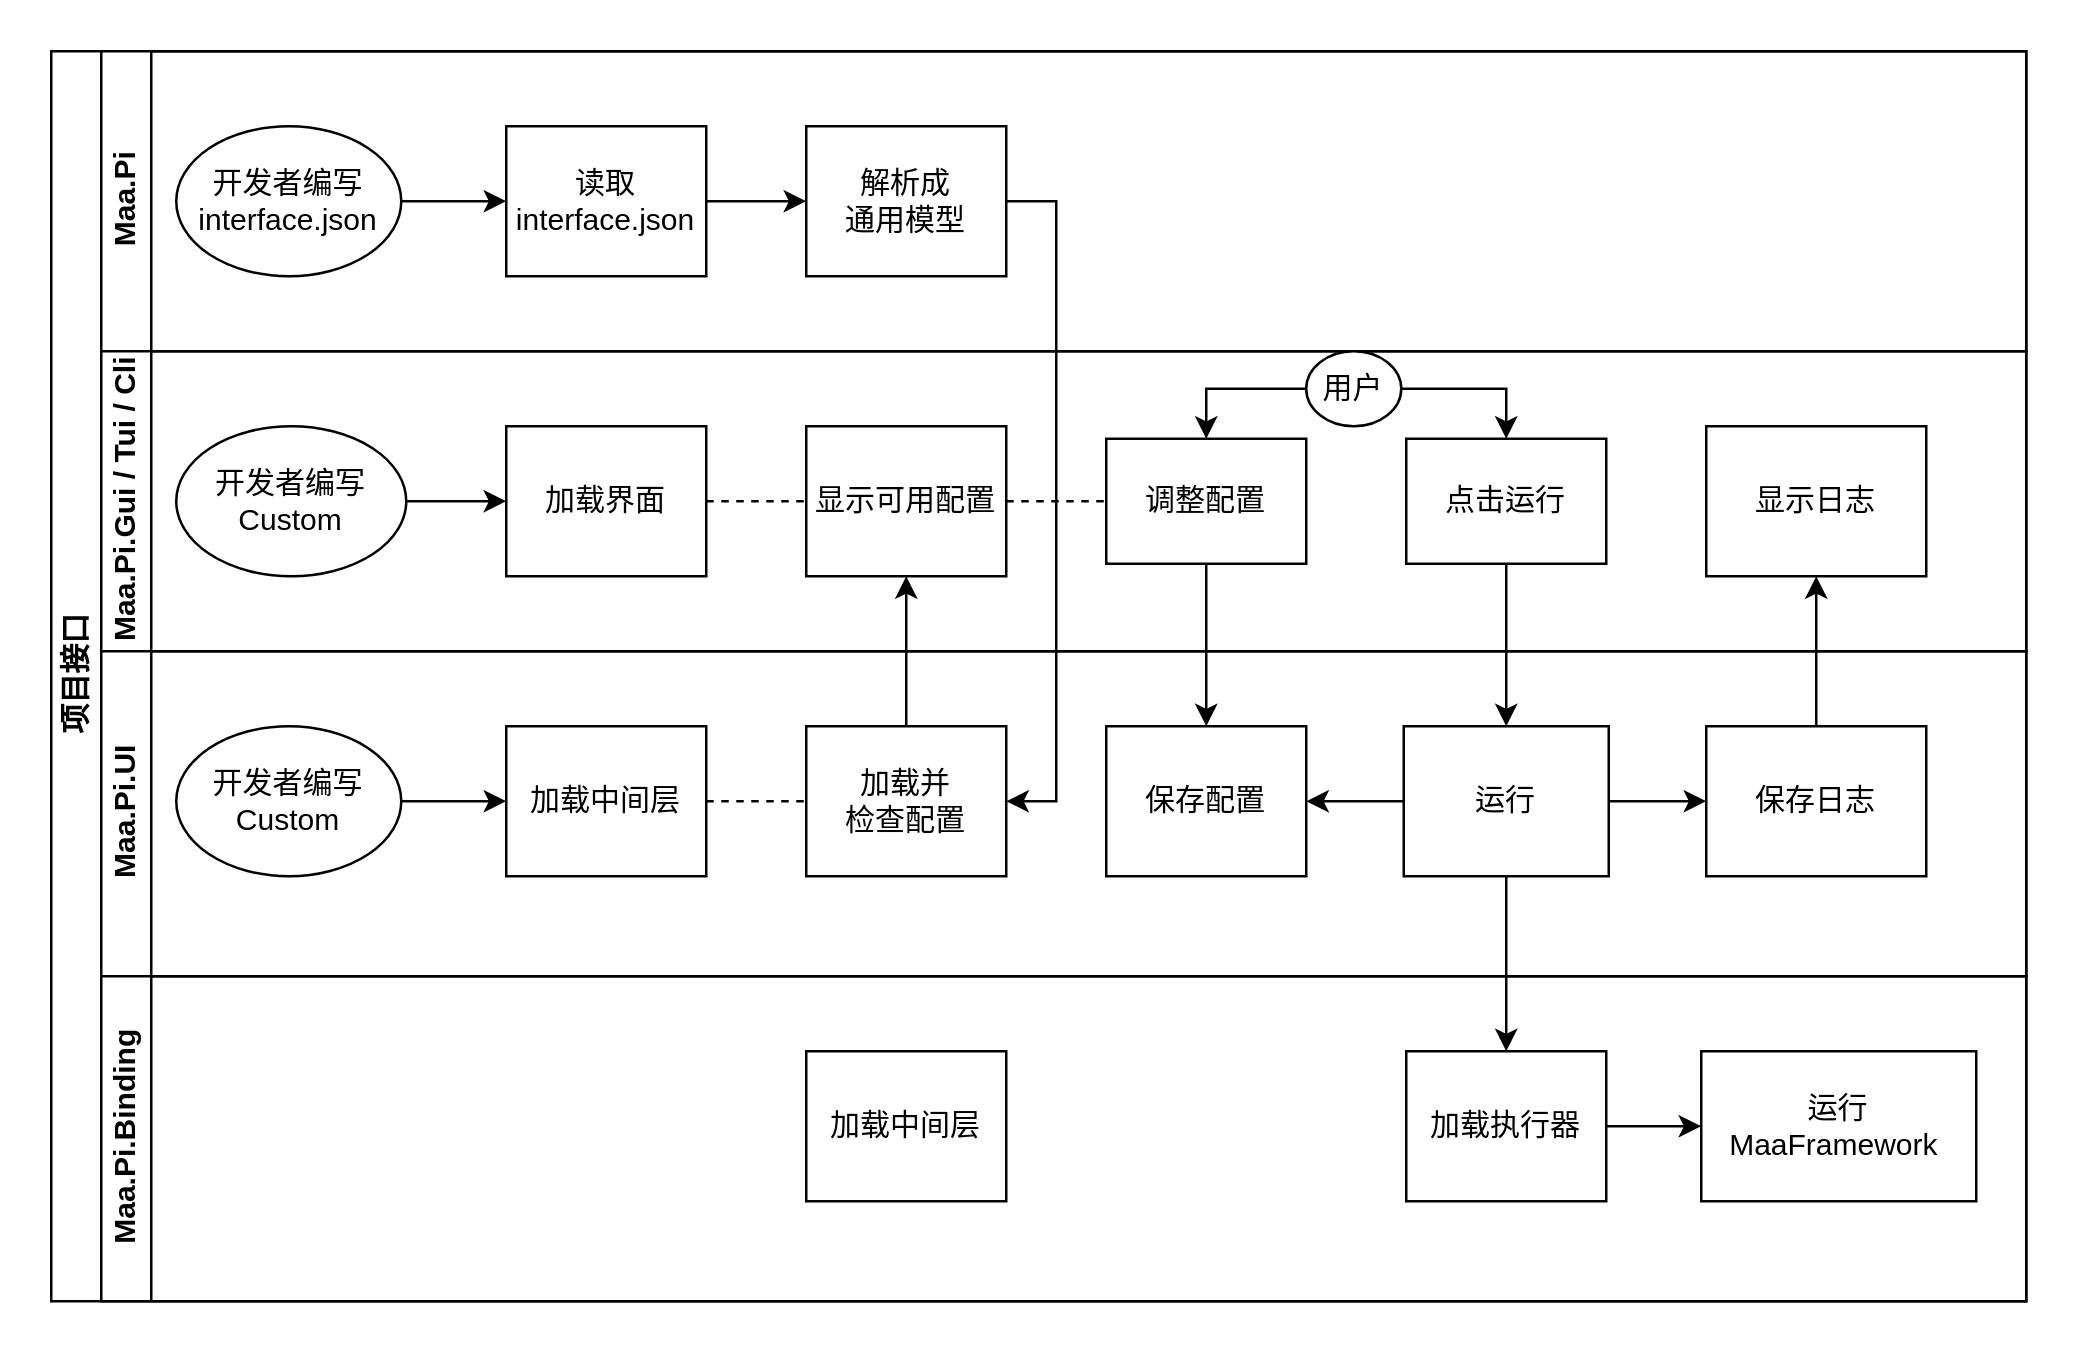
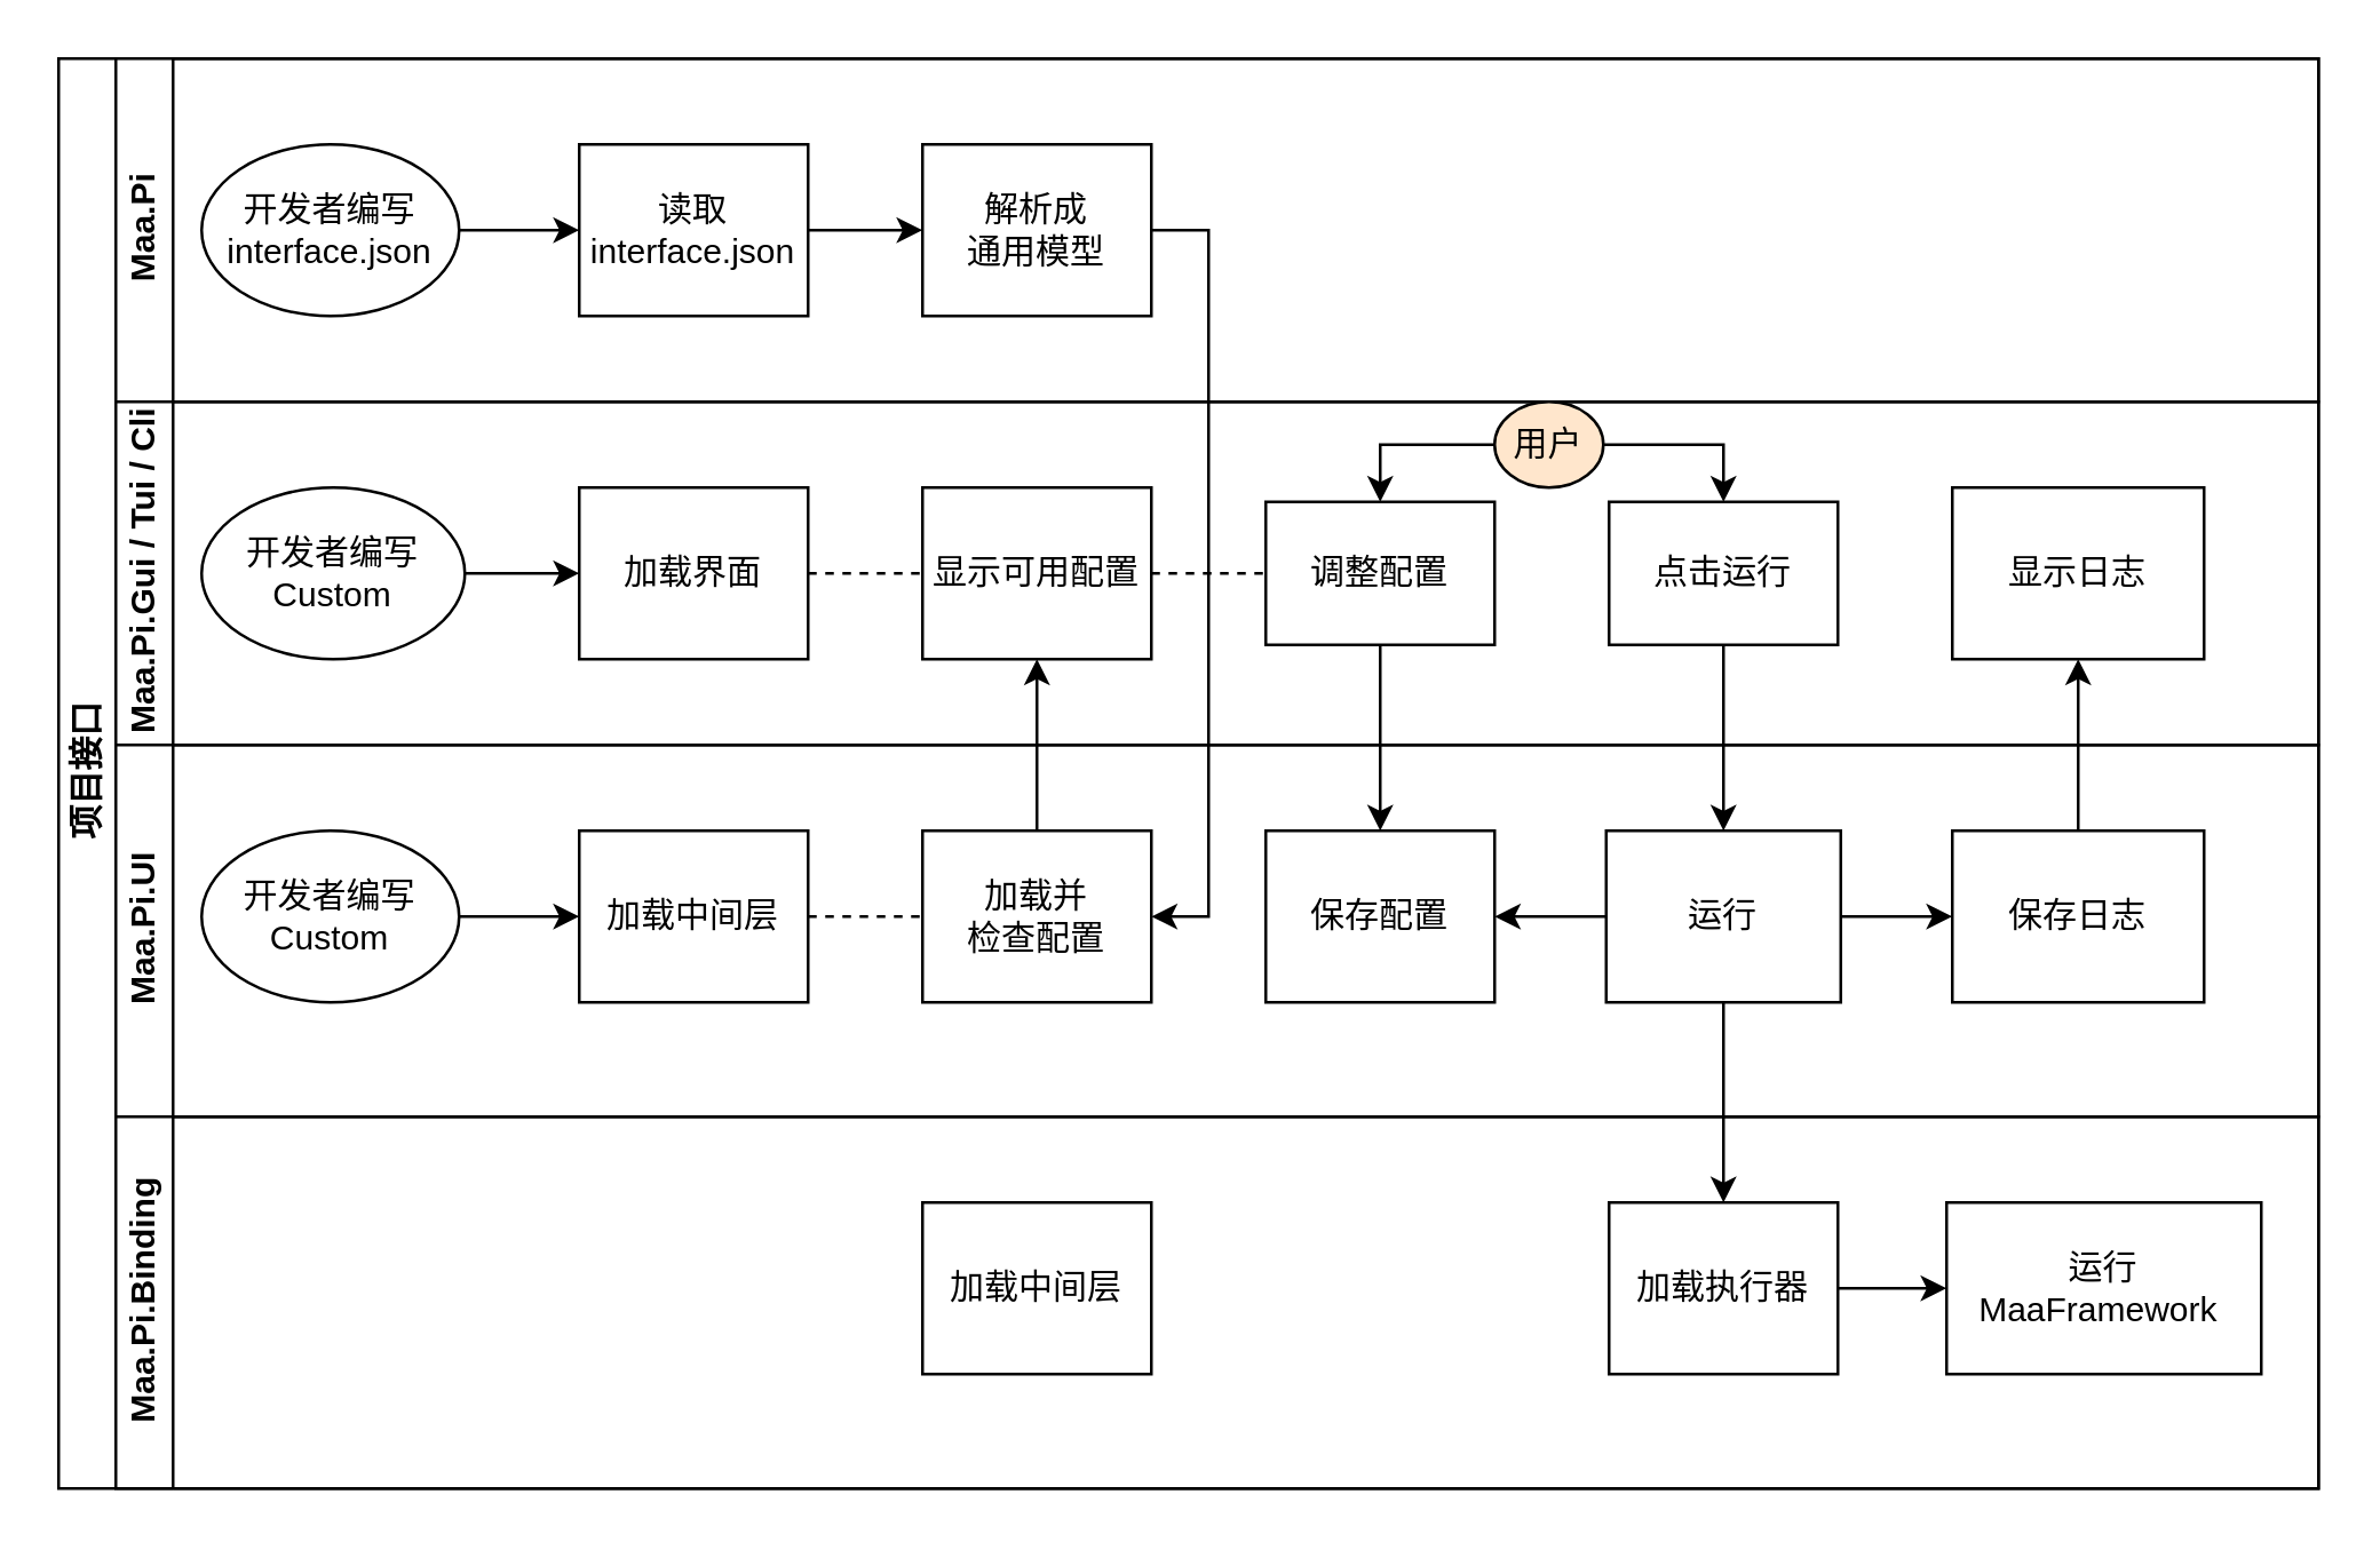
- <mxCell id="20" value="用户" style="ellipse;whiteSpace=wrap;html=1;" parent="9" vertex="1"><mxGeometry x="482" width="38" height="30" as="geometry" /></mxCell>
+ <mxCell id="20" value="用户" style="ellipse;whiteSpace=wrap;html=1;fillColor=#ffe6cc;" parent="9" vertex="1"><mxGeometry x="482" width="38" height="30" as="geometry" /></mxCell>
